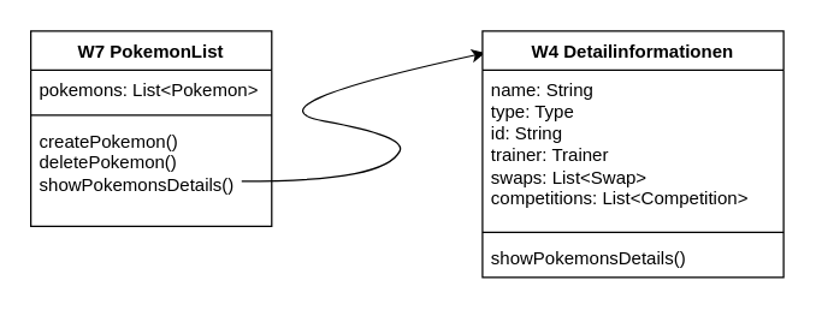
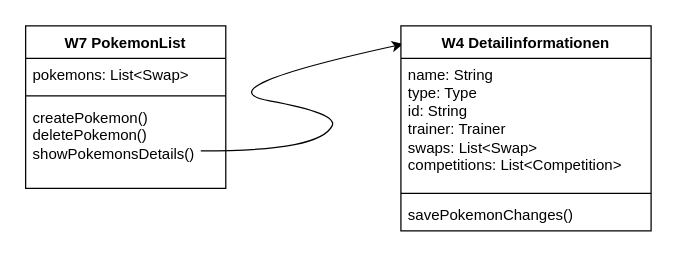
- <mxCell id="3" value="pokemons: List&amp;lt;Pokemon&amp;gt;" style="text;strokeColor=none;fillColor=none;align=left;verticalAlign=top;spacingLeft=4;spacingRight=4;overflow=hidden;rotatable=0;points=[[0,0.5],[1,0.5]];portConstraint=eastwest;whiteSpace=wrap;html=1;" vertex="1" parent="2"><mxGeometry y="26" width="160" height="26" as="geometry" /></mxCell>
+ <mxCell id="3" value="pokemons: List&amp;lt;Swap&amp;gt;" style="text;strokeColor=none;fillColor=none;align=left;verticalAlign=top;spacingLeft=4;spacingRight=4;overflow=hidden;rotatable=0;points=[[0,0.5],[1,0.5]];portConstraint=eastwest;whiteSpace=wrap;html=1;" vertex="1" parent="2"><mxGeometry y="26" width="160" height="26" as="geometry" /></mxCell>
- <mxCell id="10" value="showPokemonsDetails()" style="text;strokeColor=none;fillColor=none;align=left;verticalAlign=top;spacingLeft=4;spacingRight=4;overflow=hidden;rotatable=0;points=[[0,0.5],[1,0.5]];portConstraint=eastwest;whiteSpace=wrap;html=1;" vertex="1" parent="7"><mxGeometry y="138" width="200" height="26" as="geometry" /></mxCell>
+ <mxCell id="10" value="savePokemonChanges()" style="text;strokeColor=none;fillColor=none;align=left;verticalAlign=top;spacingLeft=4;spacingRight=4;overflow=hidden;rotatable=0;points=[[0,0.5],[1,0.5]];portConstraint=eastwest;whiteSpace=wrap;html=1;" vertex="1" parent="7"><mxGeometry y="138" width="200" height="26" as="geometry" /></mxCell>
